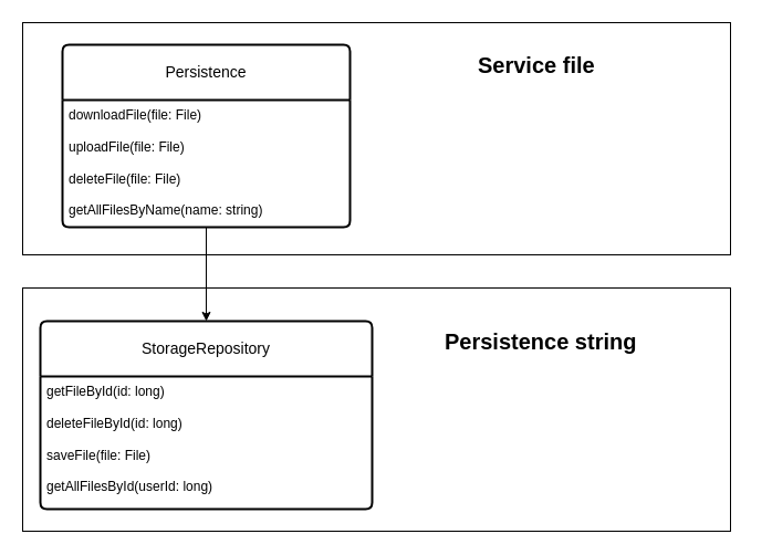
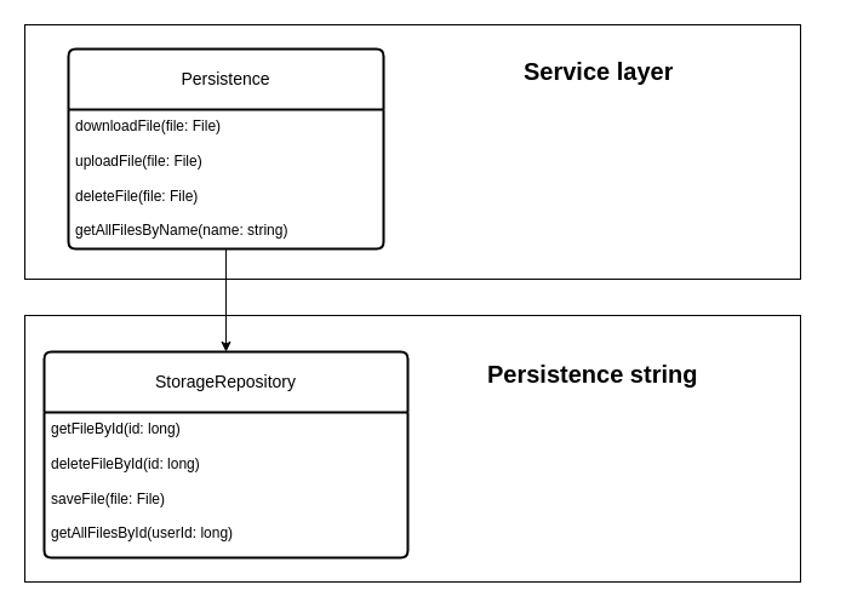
- <mxCell id="9" value="&lt;b&gt;&lt;font style=&quot;font-size: 20px;&quot;&gt;Service file&lt;/font&gt;&lt;/b&gt;" style="text;strokeColor=none;fillColor=none;spacingLeft=4;spacingRight=4;overflow=hidden;rotatable=0;points=[[0,0.5],[1,0.5]];portConstraint=eastwest;fontSize=12;whiteSpace=wrap;html=1;" parent="1" vertex="1"><mxGeometry x="426" y="40" width="250" height="30" as="geometry" /></mxCell>
+ <mxCell id="9" value="&lt;b&gt;&lt;font style=&quot;font-size: 20px;&quot;&gt;Service layer&lt;/font&gt;&lt;/b&gt;" style="text;strokeColor=none;fillColor=none;spacingLeft=4;spacingRight=4;overflow=hidden;rotatable=0;points=[[0,0.5],[1,0.5]];portConstraint=eastwest;fontSize=12;whiteSpace=wrap;html=1;" parent="1" vertex="1"><mxGeometry x="426" y="40" width="250" height="30" as="geometry" /></mxCell>
